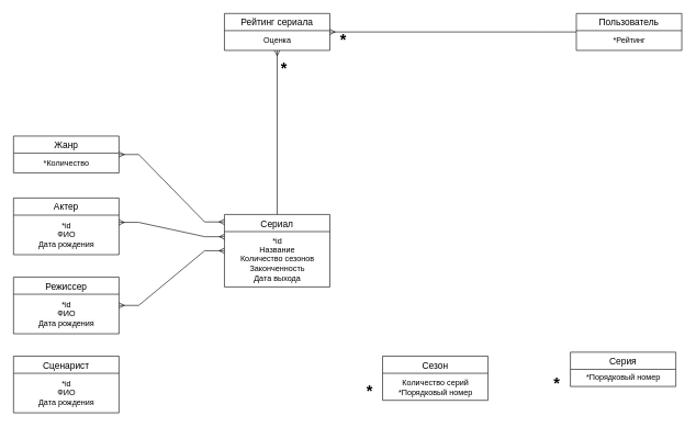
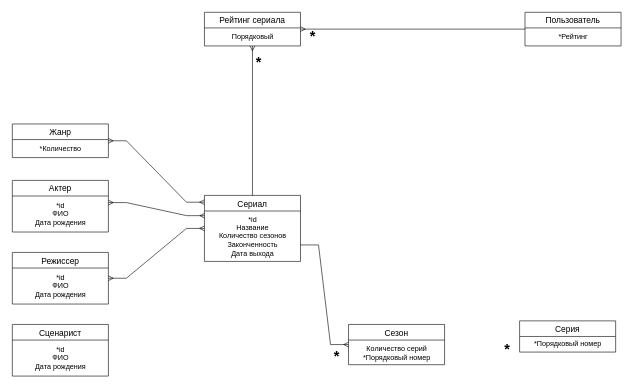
- <mxCell id="23" value="Оценка" style="text;html=1;align=center;verticalAlign=middle;resizable=0;points=[];autosize=1;strokeColor=none;fillColor=none;" parent="22" vertex="1"><mxGeometry y="26" width="160" height="30" as="geometry" /></mxCell>
+ <mxCell id="23" value="Порядковый" style="text;html=1;align=center;verticalAlign=middle;resizable=0;points=[];autosize=1;strokeColor=none;fillColor=none;" parent="22" vertex="1"><mxGeometry y="26" width="160" height="30" as="geometry" /></mxCell>
+ <mxCell id="20" value="" style="edgeStyle=entityRelationEdgeStyle;fontSize=12;html=1;endArrow=ERmany;rounded=0;entryX=0;entryY=0.5;entryDx=0;entryDy=0;exitX=1;exitY=0.75;exitDx=0;exitDy=0;" parent="1" source="2" target="12" edge="1"><mxGeometry width="100" height="100" relative="1" as="geometry"><mxPoint x="400" y="600" as="sourcePoint" /><mxPoint x="500" y="500" as="targetPoint" /></mxGeometry></mxCell>
